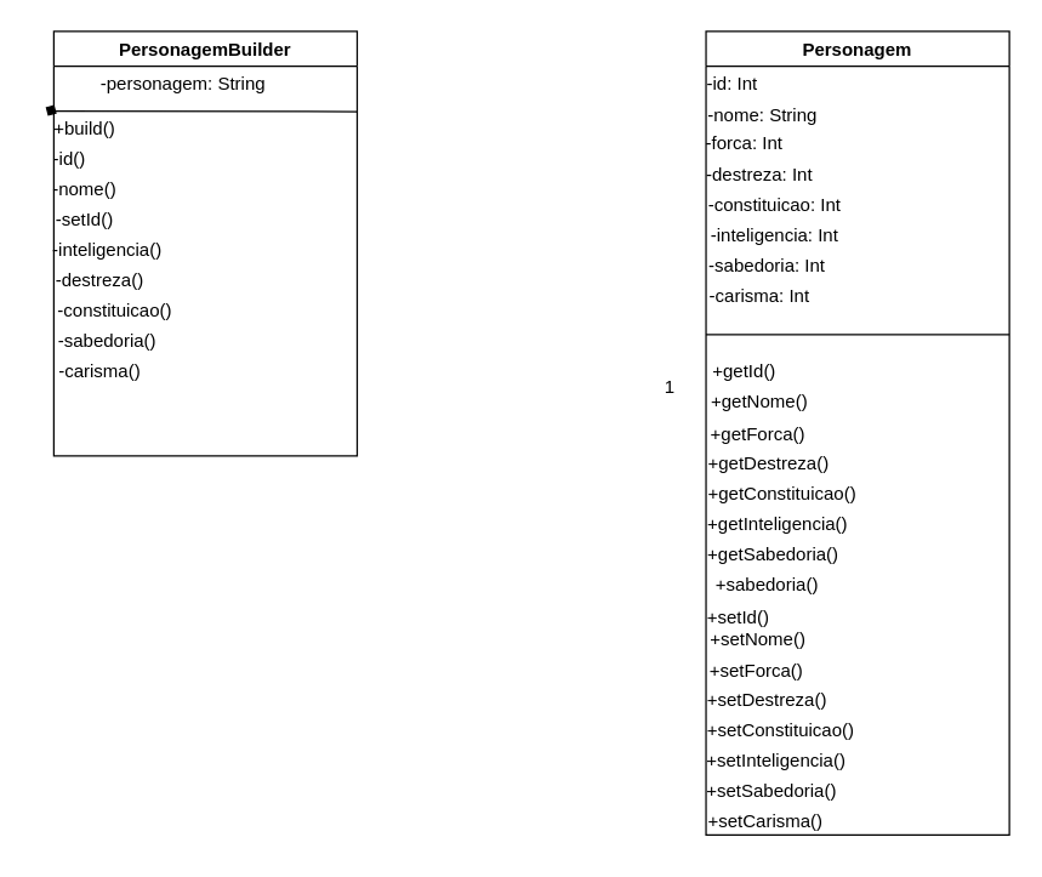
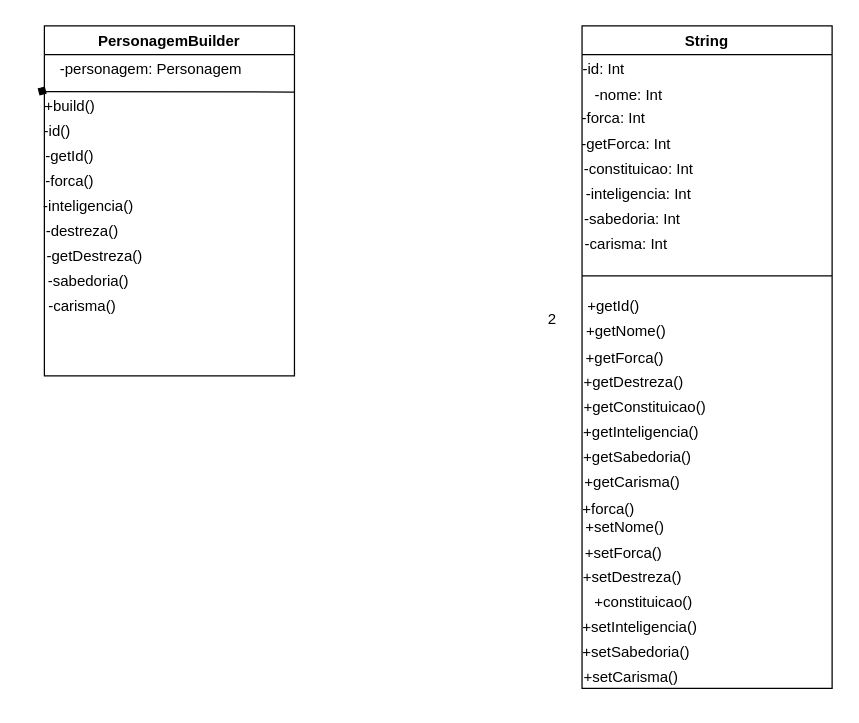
- <mxCell id="15" value="Personagem" style="swimlane;" vertex="1" parent="1"><mxGeometry x="465" y="20" width="200" height="530" as="geometry" /></mxCell>
+ <mxCell id="15" value="String" style="swimlane;" vertex="1" parent="1"><mxGeometry x="465" y="20" width="200" height="530" as="geometry" /></mxCell>
- <mxCell id="3" value="-personagem: String" style="text;html=1;align=center;verticalAlign=middle;resizable=0;points=[];autosize=1;strokeColor=none;fillColor=none;" vertex="1" parent="2"><mxGeometry y="20" width="170" height="30" as="geometry" /></mxCell>
+ <mxCell id="3" value="-personagem: Personagem" style="text;html=1;align=center;verticalAlign=middle;resizable=0;points=[];autosize=1;strokeColor=none;fillColor=none;" vertex="1" parent="2"><mxGeometry y="20" width="170" height="30" as="geometry" /></mxCell>
- <mxCell id="17" value="-nome: String" style="text;html=1;align=center;verticalAlign=middle;resizable=0;points=[];autosize=1;strokeColor=none;fillColor=none;" vertex="1" parent="15"><mxGeometry x="-13" y="41" width="100" height="30" as="geometry" /></mxCell>
+ <mxCell id="17" value="-nome: Int" style="text;html=1;align=center;verticalAlign=middle;resizable=0;points=[];autosize=1;strokeColor=none;fillColor=none;" vertex="1" parent="15"><mxGeometry x="-13" y="41" width="100" height="30" as="geometry" /></mxCell>
- <mxCell id="19" value="-destreza: Int" style="text;html=1;align=center;verticalAlign=middle;resizable=0;points=[];autosize=1;strokeColor=none;fillColor=none;" vertex="1" parent="15"><mxGeometry x="-10" y="80" width="90" height="30" as="geometry" /></mxCell>
+ <mxCell id="19" value="-getForca: Int" style="text;html=1;align=center;verticalAlign=middle;resizable=0;points=[];autosize=1;strokeColor=none;fillColor=none;" vertex="1" parent="15"><mxGeometry x="-10" y="80" width="90" height="30" as="geometry" /></mxCell>
- <mxCell id="5" value="-nome()" style="text;html=1;align=center;verticalAlign=middle;resizable=0;points=[];autosize=1;strokeColor=none;fillColor=none;" vertex="1" parent="2"><mxGeometry x="-15" y="90" width="70" height="30" as="geometry" /></mxCell>
+ <mxCell id="5" value="-getId()" style="text;html=1;align=center;verticalAlign=middle;resizable=0;points=[];autosize=1;strokeColor=none;fillColor=none;" vertex="1" parent="2"><mxGeometry x="-15" y="90" width="70" height="30" as="geometry" /></mxCell>
- <mxCell id="6" value="-setId()" style="text;html=1;align=center;verticalAlign=middle;resizable=0;points=[];autosize=1;strokeColor=none;fillColor=none;" vertex="1" parent="2"><mxGeometry x="-10" y="110" width="60" height="30" as="geometry" /></mxCell>
+ <mxCell id="6" value="-forca()" style="text;html=1;align=center;verticalAlign=middle;resizable=0;points=[];autosize=1;strokeColor=none;fillColor=none;" vertex="1" parent="2"><mxGeometry x="-10" y="110" width="60" height="30" as="geometry" /></mxCell>
- <mxCell id="9" value="-constituicao()" style="text;html=1;align=center;verticalAlign=middle;resizable=0;points=[];autosize=1;strokeColor=none;fillColor=none;" vertex="1" parent="2"><mxGeometry x="-10" y="170" width="100" height="30" as="geometry" /></mxCell>
+ <mxCell id="9" value="-getDestreza()" style="text;html=1;align=center;verticalAlign=middle;resizable=0;points=[];autosize=1;strokeColor=none;fillColor=none;" vertex="1" parent="2"><mxGeometry x="-10" y="170" width="100" height="30" as="geometry" /></mxCell>
- <mxCell id="41" value="1" style="text;html=1;align=center;verticalAlign=middle;resizable=0;points=[];autosize=1;strokeColor=none;fillColor=none;" vertex="1" parent="1"><mxGeometry x="426" y="240" width="30" height="30" as="geometry" /></mxCell>
+ <mxCell id="41" value="2" style="text;html=1;align=center;verticalAlign=middle;resizable=0;points=[];autosize=1;strokeColor=none;fillColor=none;" vertex="1" parent="1"><mxGeometry x="426" y="240" width="30" height="30" as="geometry" /></mxCell>
- <mxCell id="30" value="+sabedoria()" style="text;html=1;align=center;verticalAlign=middle;resizable=0;points=[];autosize=1;strokeColor=none;fillColor=none;" vertex="1" parent="15"><mxGeometry x="-10" y="350" width="100" height="30" as="geometry" /></mxCell>
+ <mxCell id="30" value="+getCarisma()" style="text;html=1;align=center;verticalAlign=middle;resizable=0;points=[];autosize=1;strokeColor=none;fillColor=none;" vertex="1" parent="15"><mxGeometry x="-10" y="350" width="100" height="30" as="geometry" /></mxCell>
- <mxCell id="33" value="+setId()" style="text;html=1;align=center;verticalAlign=middle;resizable=0;points=[];autosize=1;strokeColor=none;fillColor=none;" vertex="1" parent="1"><mxGeometry x="456" y="392" width="60" height="30" as="geometry" /></mxCell>
+ <mxCell id="33" value="+forca()" style="text;html=1;align=center;verticalAlign=middle;resizable=0;points=[];autosize=1;strokeColor=none;fillColor=none;" vertex="1" parent="1"><mxGeometry x="456" y="392" width="60" height="30" as="geometry" /></mxCell>
- <mxCell id="37" value="+setConstituicao()" style="text;html=1;align=center;verticalAlign=middle;resizable=0;points=[];autosize=1;strokeColor=none;fillColor=none;" vertex="1" parent="1"><mxGeometry x="454" y="466" width="120" height="30" as="geometry" /></mxCell>
+ <mxCell id="37" value="+constituicao()" style="text;html=1;align=center;verticalAlign=middle;resizable=0;points=[];autosize=1;strokeColor=none;fillColor=none;" vertex="1" parent="1"><mxGeometry x="454" y="466" width="120" height="30" as="geometry" /></mxCell>
